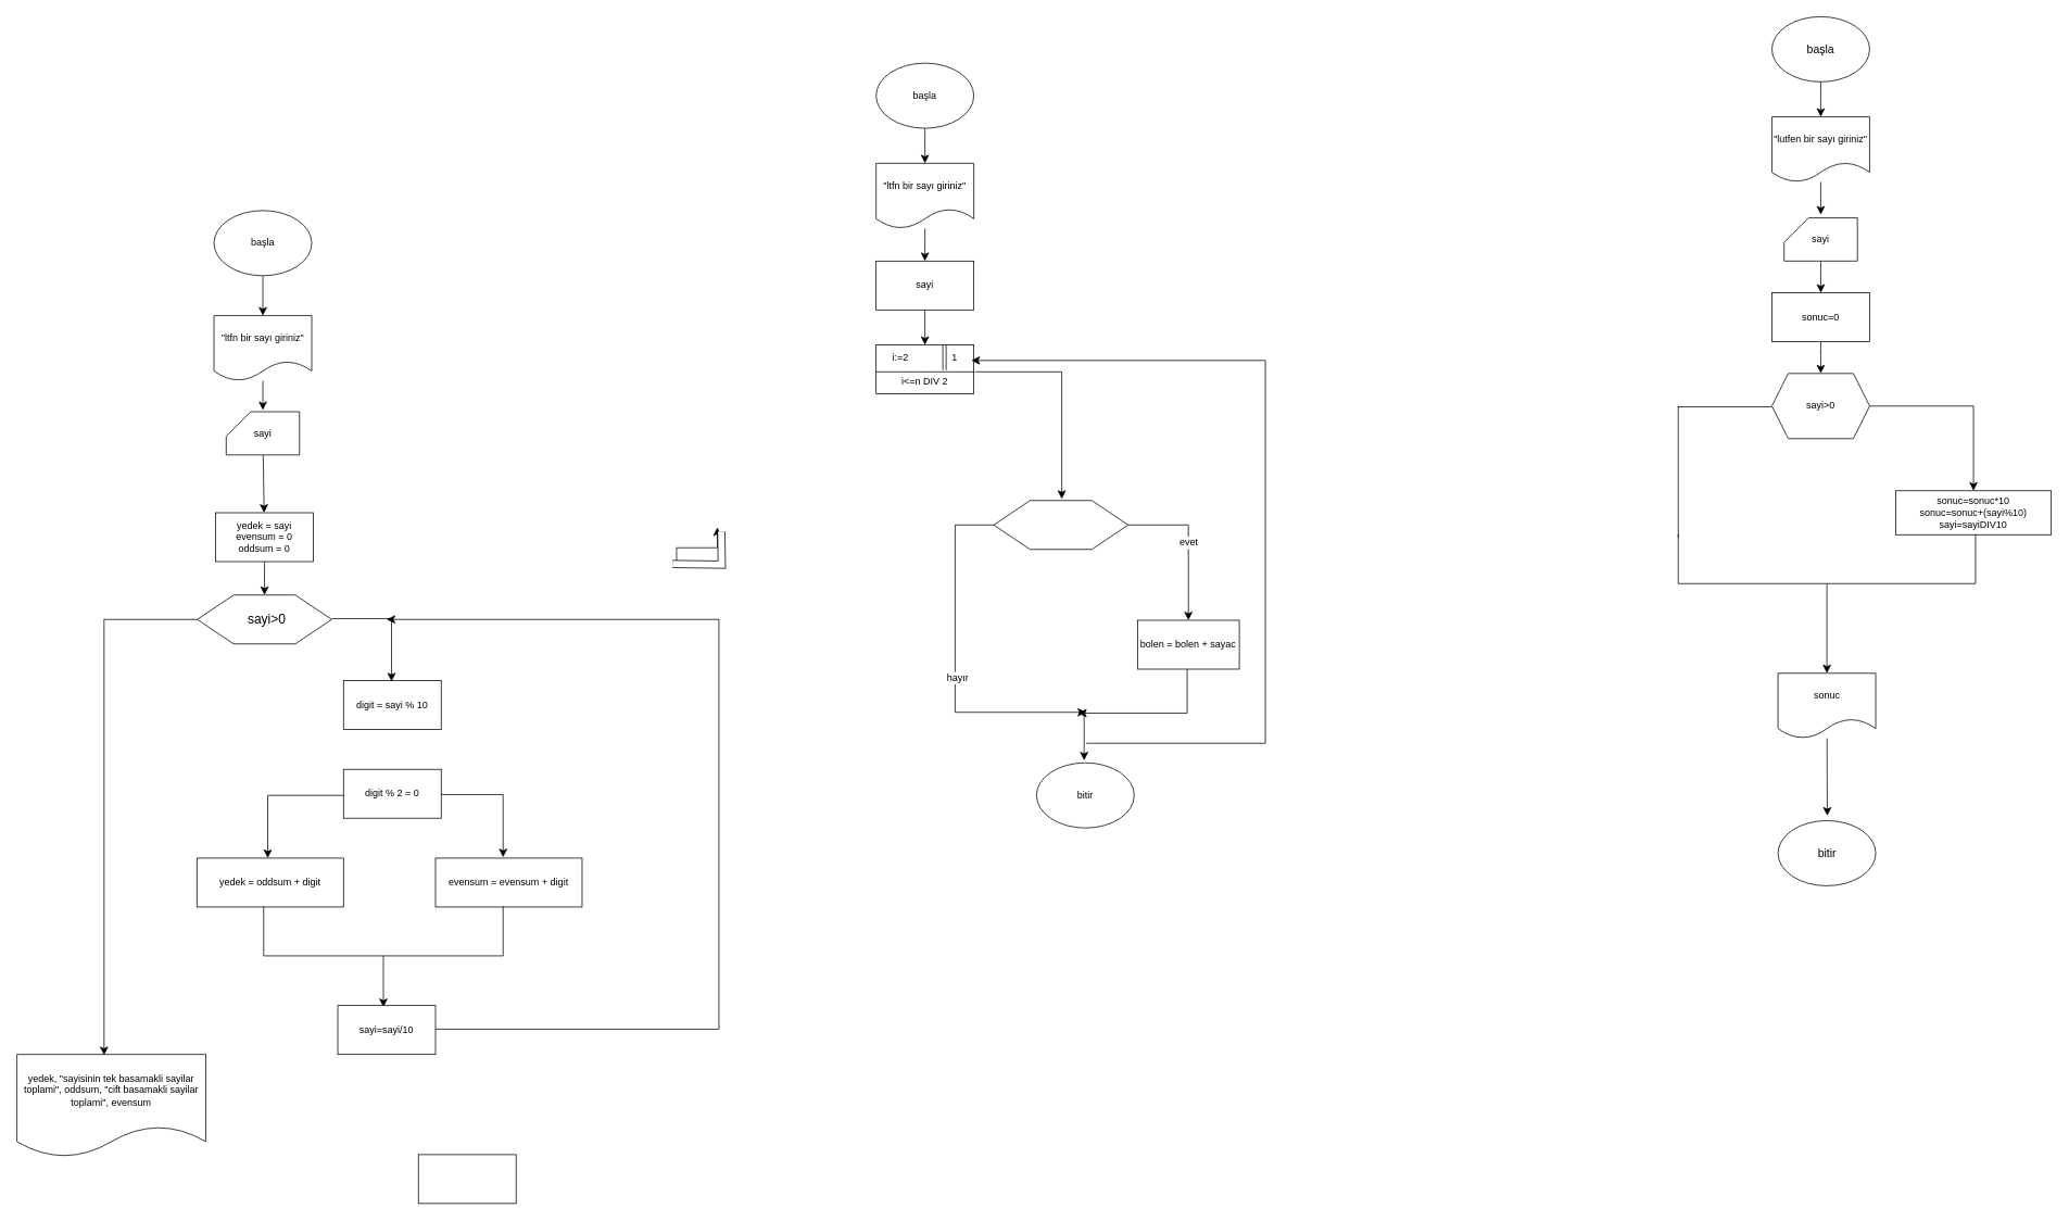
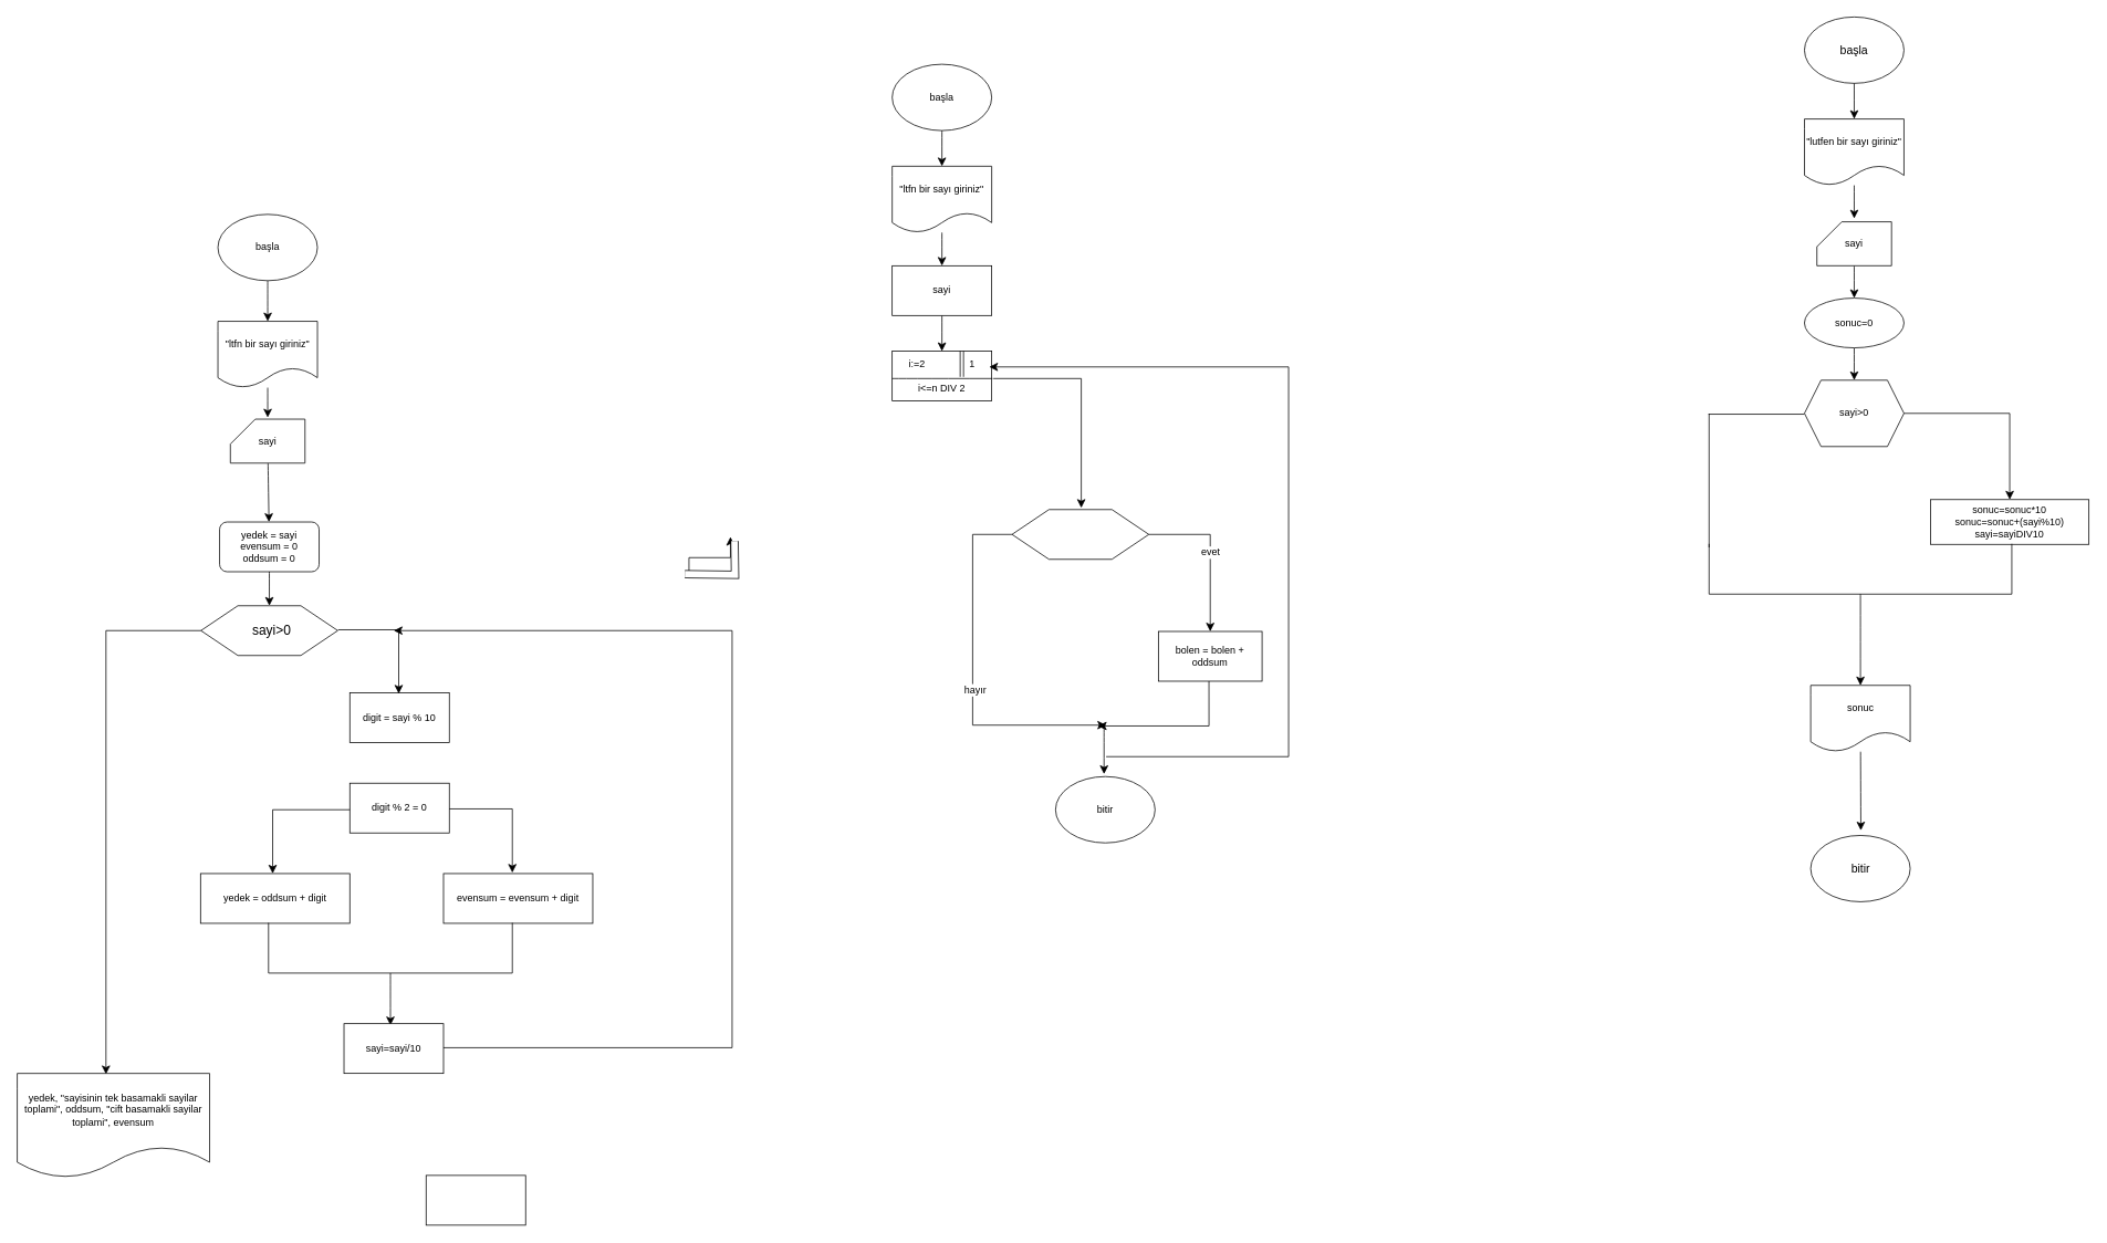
- <mxCell id="59" value="sonuc=0" style="rounded=0;whiteSpace=wrap;html=1;" vertex="1" parent="1"><mxGeometry x="2175" y="359" width="120" height="60" as="geometry" /></mxCell>
+ <mxCell id="59" value="sonuc=0" style="ellipse;whiteSpace=wrap;html=1;" vertex="1" parent="1"><mxGeometry x="2175" y="359" width="120" height="60" as="geometry" /></mxCell>
- <mxCell id="29" value="yedek = sayi&lt;div&gt;evensum = 0&lt;/div&gt;&lt;div&gt;oddsum = 0&lt;/div&gt;" style="whiteSpace=wrap;html=1;" vertex="1" parent="1"><mxGeometry x="264" y="629" width="120" height="60" as="geometry" /></mxCell>
+ <mxCell id="29" value="yedek = sayi&lt;div&gt;evensum = 0&lt;/div&gt;&lt;div&gt;oddsum = 0&lt;/div&gt;" style="whiteSpace=wrap;html=1;rounded=1;" vertex="1" parent="1"><mxGeometry x="264" y="629" width="120" height="60" as="geometry" /></mxCell>
- <mxCell id="15" value="bolen = bolen + sayac" style="rounded=0;whiteSpace=wrap;html=1;" vertex="1" parent="1"><mxGeometry x="1396" y="761" width="125" height="60" as="geometry" /></mxCell>
+ <mxCell id="15" value="bolen = bolen + oddsum" style="rounded=0;whiteSpace=wrap;html=1;" vertex="1" parent="1"><mxGeometry x="1396" y="761" width="125" height="60" as="geometry" /></mxCell>
